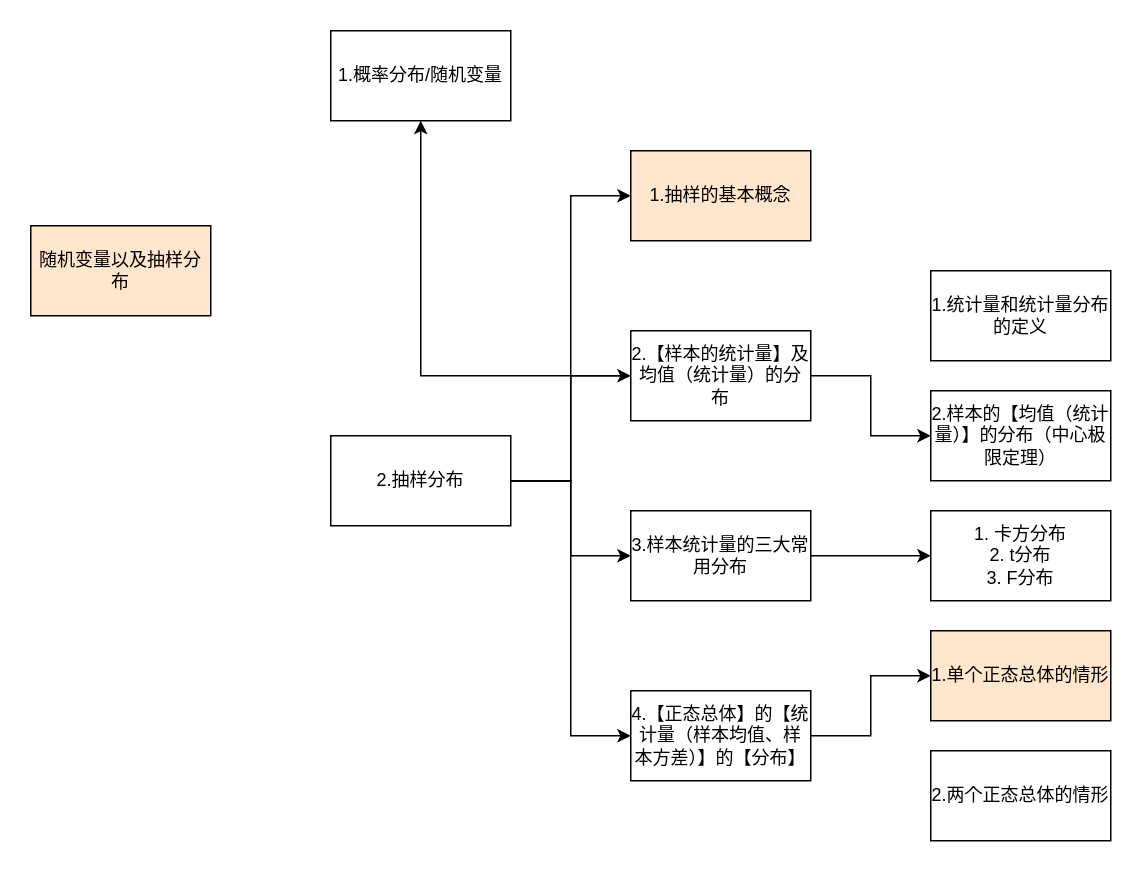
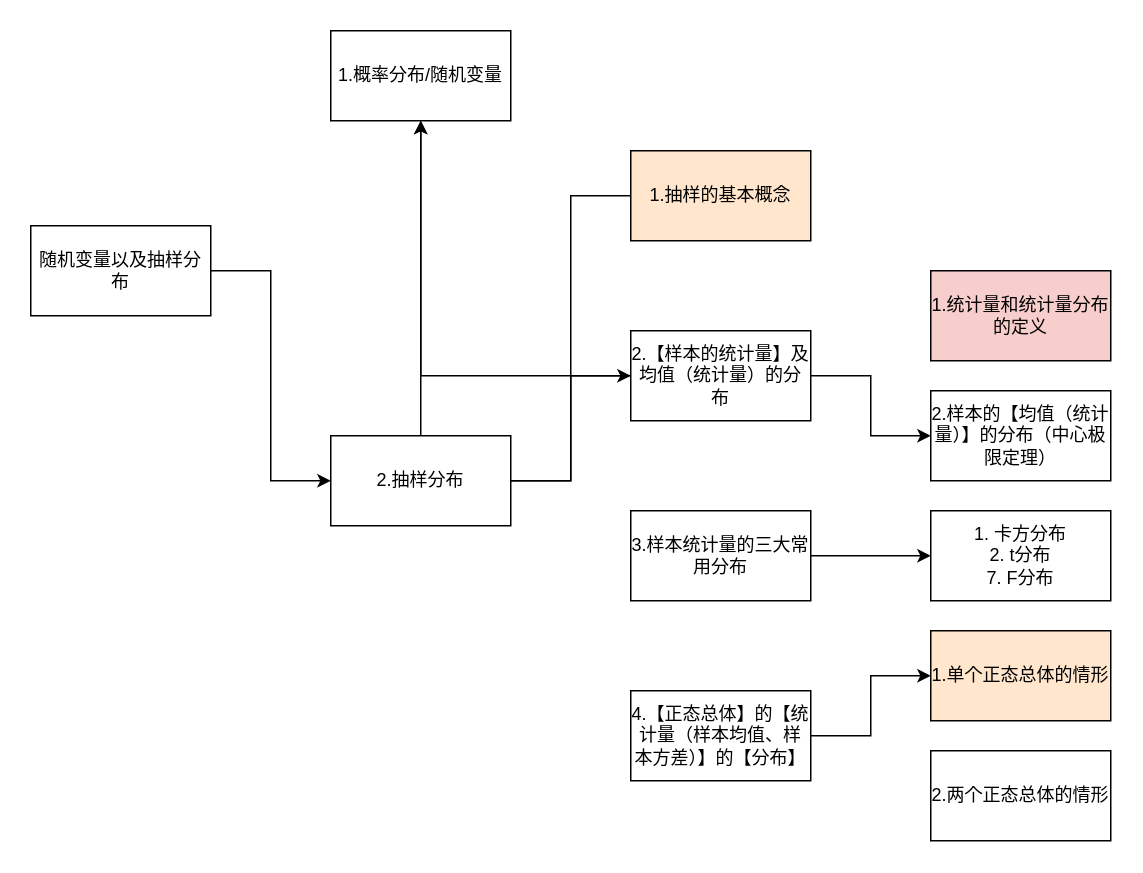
- <mxCell id="5" value="" style="edgeStyle=orthogonalEdgeStyle;rounded=0;orthogonalLoop=1;jettySize=auto;html=1;entryX=0;entryY=0.5;entryDx=0;entryDy=0;" parent="1" source="9" target="10" edge="1"><mxGeometry relative="1" as="geometry" /></mxCell>
+ <mxCell id="5" value="" style="edgeStyle=orthogonalEdgeStyle;rounded=0;orthogonalLoop=1;jettySize=auto;html=1;entryX=0;entryY=0.5;entryDx=0;entryDy=0;endArrow=none;" parent="1" source="9" target="10" edge="1"><mxGeometry relative="1" as="geometry" /></mxCell>
- <mxCell id="3" value="随机变量以及抽样分布" style="rounded=0;whiteSpace=wrap;html=1;fillColor=#ffe6cc;" parent="1" vertex="1"><mxGeometry x="20" y="150" width="120" height="60" as="geometry" /></mxCell>
+ <mxCell id="3" value="随机变量以及抽样分布" style="rounded=0;whiteSpace=wrap;html=1;" parent="1" vertex="1"><mxGeometry x="20" y="150" width="120" height="60" as="geometry" /></mxCell>
- <mxCell id="20" value="1.统计量和统计量分布的定义" style="rounded=0;whiteSpace=wrap;html=1;" parent="1" vertex="1"><mxGeometry x="620" y="180" width="120" height="60" as="geometry" /></mxCell>
+ <mxCell id="20" value="1.统计量和统计量分布的定义" style="rounded=0;whiteSpace=wrap;html=1;fillColor=#f8cecc;" parent="1" vertex="1"><mxGeometry x="620" y="180" width="120" height="60" as="geometry" /></mxCell>
+ <mxCell id="2" style="edgeStyle=orthogonalEdgeStyle;rounded=0;orthogonalLoop=1;jettySize=auto;html=1;entryX=0;entryY=0.5;entryDx=0;entryDy=0;" parent="1" source="3" target="9" edge="1"><mxGeometry relative="1" as="geometry" /></mxCell>
- <mxCell id="7" style="edgeStyle=orthogonalEdgeStyle;rounded=0;orthogonalLoop=1;jettySize=auto;html=1;entryX=0;entryY=0.5;entryDx=0;entryDy=0;" parent="1" source="9" target="17" edge="1"><mxGeometry relative="1" as="geometry" /></mxCell>
+ <mxCell id="7" style="edgeStyle=orthogonalEdgeStyle;rounded=0;orthogonalLoop=1;jettySize=auto;html=1;" parent="1" source="9" target="4" edge="1"><mxGeometry relative="1" as="geometry" /></mxCell>
- <mxCell id="18" value="&lt;div&gt;1. 卡方分布&lt;/div&gt;&lt;div&gt;2. t分布&lt;/div&gt;&lt;div&gt;3. F分布&lt;/div&gt;" style="rounded=0;whiteSpace=wrap;html=1;" parent="1" vertex="1"><mxGeometry x="620" y="340" width="120" height="60" as="geometry" /></mxCell>
+ <mxCell id="18" value="&lt;div&gt;1. 卡方分布&lt;/div&gt;&lt;div&gt;2. t分布&lt;/div&gt;&lt;div&gt;7. F分布&lt;/div&gt;" style="rounded=0;whiteSpace=wrap;html=1;" parent="1" vertex="1"><mxGeometry x="620" y="340" width="120" height="60" as="geometry" /></mxCell>
- <mxCell id="8" style="edgeStyle=orthogonalEdgeStyle;rounded=0;orthogonalLoop=1;jettySize=auto;html=1;entryX=0;entryY=0.5;entryDx=0;entryDy=0;" parent="1" source="9" target="15" edge="1"><mxGeometry relative="1" as="geometry" /></mxCell>
